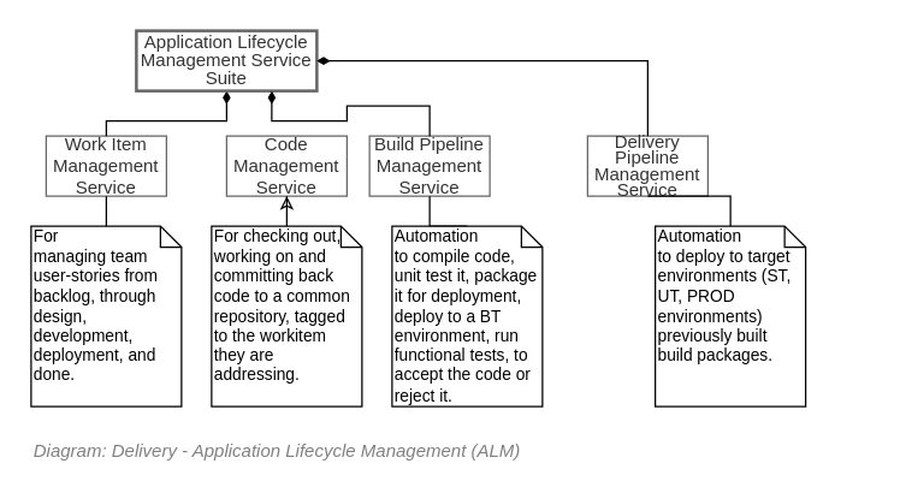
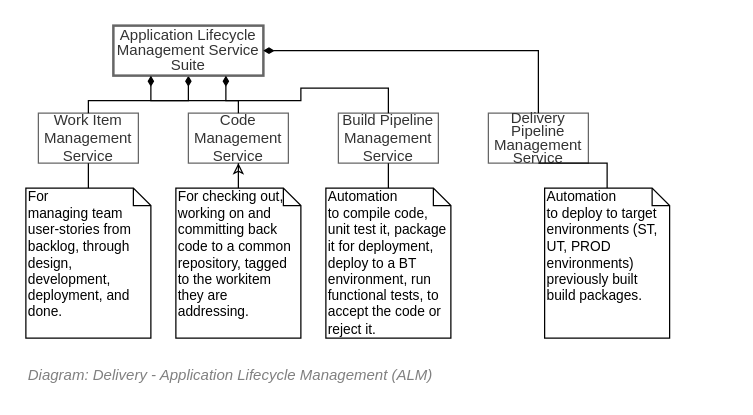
+ <mxCell id="10" style="edgeStyle=orthogonalEdgeStyle;rounded=0;orthogonalLoop=1;jettySize=auto;html=1;entryX=0.5;entryY=0;entryDx=0;entryDy=0;startArrow=diamondThin;startFill=1;endArrow=none;endFill=0;exitX=0.25;exitY=1;exitDx=0;exitDy=0;fontSize=10;" edge="1" parent="1" source="9" target="5"><mxGeometry relative="1" as="geometry"><mxPoint x="220" y="50" as="sourcePoint" /><mxPoint x="80" y="110" as="targetPoint" /></mxGeometry></mxCell>
- <mxCell id="6" value="Build Pipeline Management Service" style="rounded=0;whiteSpace=wrap;html=1;strokeColor=#666666;strokeWidth=1;fillColor=none;fontSize=12;fontColor=#333333;align=center;" vertex="1" parent="1"><mxGeometry x="245" y="90" width="80" height="40" as="geometry" /></mxCell>
+ <mxCell id="6" value="Build Pipeline Management Service" style="rounded=0;whiteSpace=wrap;html=1;strokeColor=#666666;strokeWidth=1;fillColor=none;fontSize=12;fontColor=#333333;align=center;" vertex="1" parent="1"><mxGeometry x="270" y="90" width="80" height="40" as="geometry" /></mxCell>
